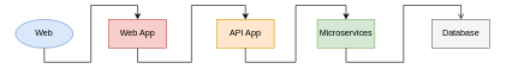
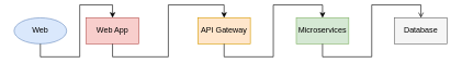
- <mxCell id="3" value="Web App" style="shape=rectangle;whiteSpace=wrap;html=1;fillColor=#f8cecc;strokeColor=#b85450;" vertex="1" parent="1"><mxGeometry x="150" y="20" width="80" height="40" as="geometry" /></mxCell>
+ <mxCell id="3" value="Web App" style="shape=rectangle;whiteSpace=wrap;html=1;fillColor=#f8cecc;strokeColor=#b85450;" vertex="1" parent="1"><mxGeometry x="130" y="20" width="80" height="40" as="geometry" /></mxCell>
- <mxCell id="4" value="API App" style="shape=rectangle;whiteSpace=wrap;html=1;fillColor=#ffe6cc;strokeColor=#d79b00;" vertex="1" parent="1"><mxGeometry x="300" y="20" width="80" height="40" as="geometry" /></mxCell>
+ <mxCell id="4" value="API Gateway" style="shape=rectangle;whiteSpace=wrap;html=1;fillColor=#ffe6cc;strokeColor=#d79b00;" vertex="1" parent="1"><mxGeometry x="300" y="20" width="80" height="40" as="geometry" /></mxCell>
- <mxCell id="5" value="Microservices" style="shape=rectangle;whiteSpace=wrap;html=1;fillColor=#d5e8d4;strokeColor=#82b366;" vertex="1" parent="1"><mxGeometry x="440" y="20" width="80" height="40" as="geometry" /></mxCell>
+ <mxCell id="5" value="Microservices" style="shape=rectangle;whiteSpace=wrap;html=1;fillColor=#d5e8d4;strokeColor=#82b366;" vertex="1" parent="1"><mxGeometry x="450" y="20" width="80" height="40" as="geometry" /></mxCell>
